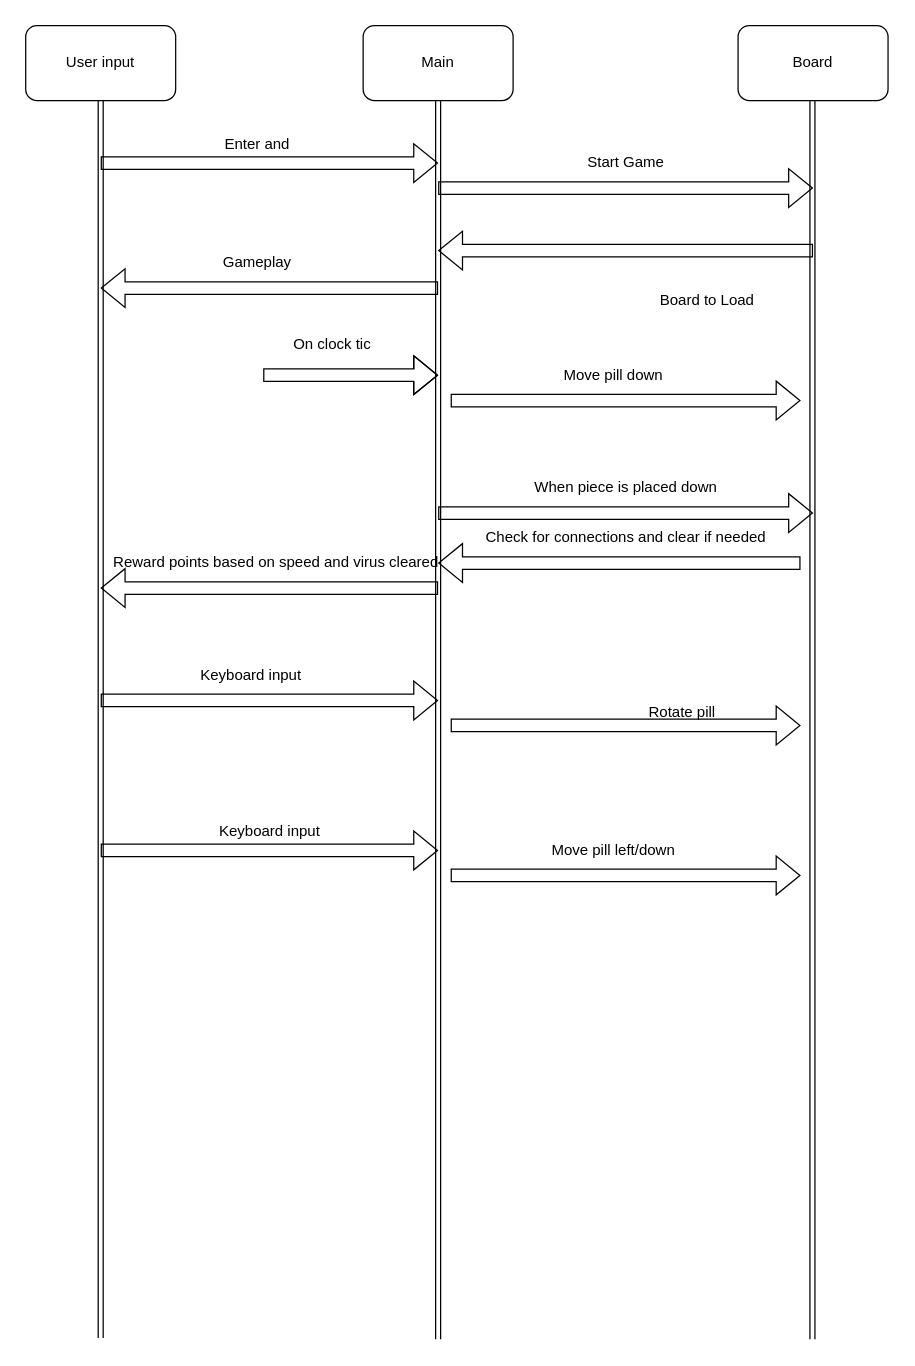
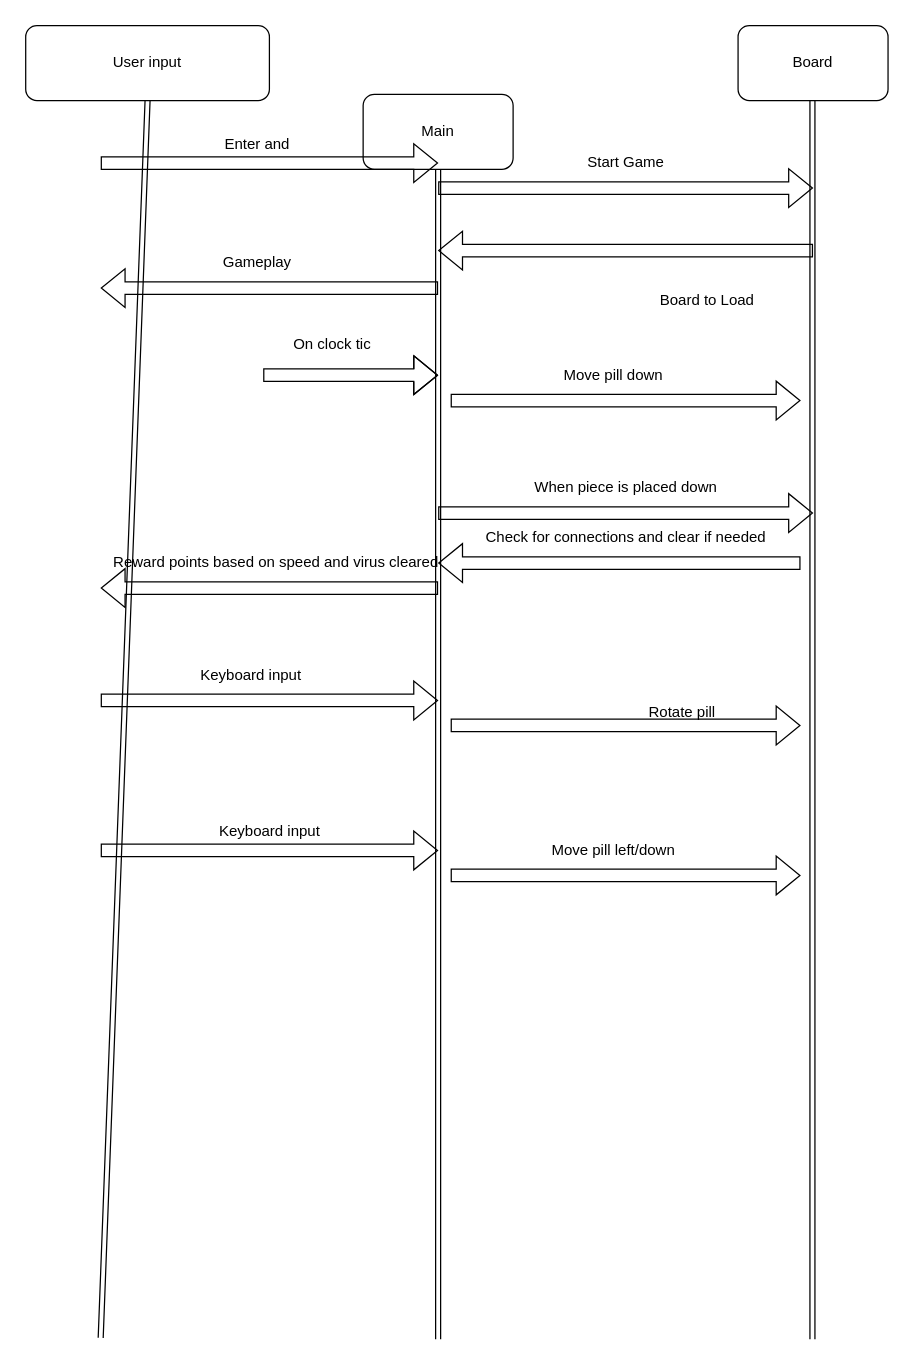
- <mxCell id="2" value="User input" style="rounded=1;whiteSpace=wrap;html=1;" vertex="1" parent="1"><mxGeometry x="20" y="20" width="120" height="60" as="geometry" /></mxCell>
+ <mxCell id="2" value="User input" style="rounded=1;whiteSpace=wrap;html=1;" vertex="1" parent="1"><mxGeometry x="20" y="20" width="195" height="60" as="geometry" /></mxCell>
- <mxCell id="3" value="Main" style="rounded=1;whiteSpace=wrap;html=1;" vertex="1" parent="1"><mxGeometry x="290" y="20" width="120" height="60" as="geometry" /></mxCell>
+ <mxCell id="3" value="Main" style="rounded=1;whiteSpace=wrap;html=1;" vertex="1" parent="1"><mxGeometry x="290" y="75" width="120" height="60" as="geometry" /></mxCell>
